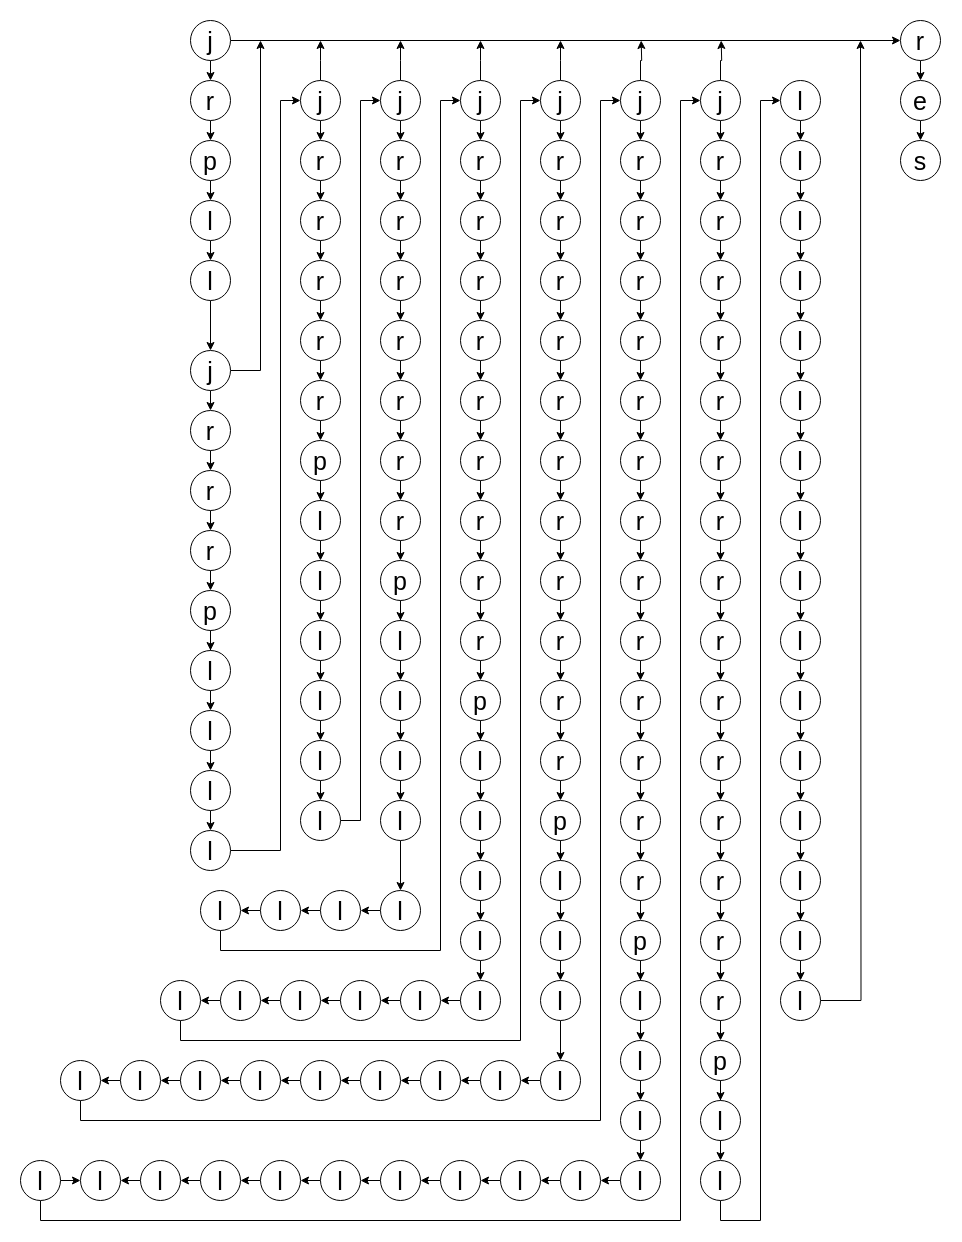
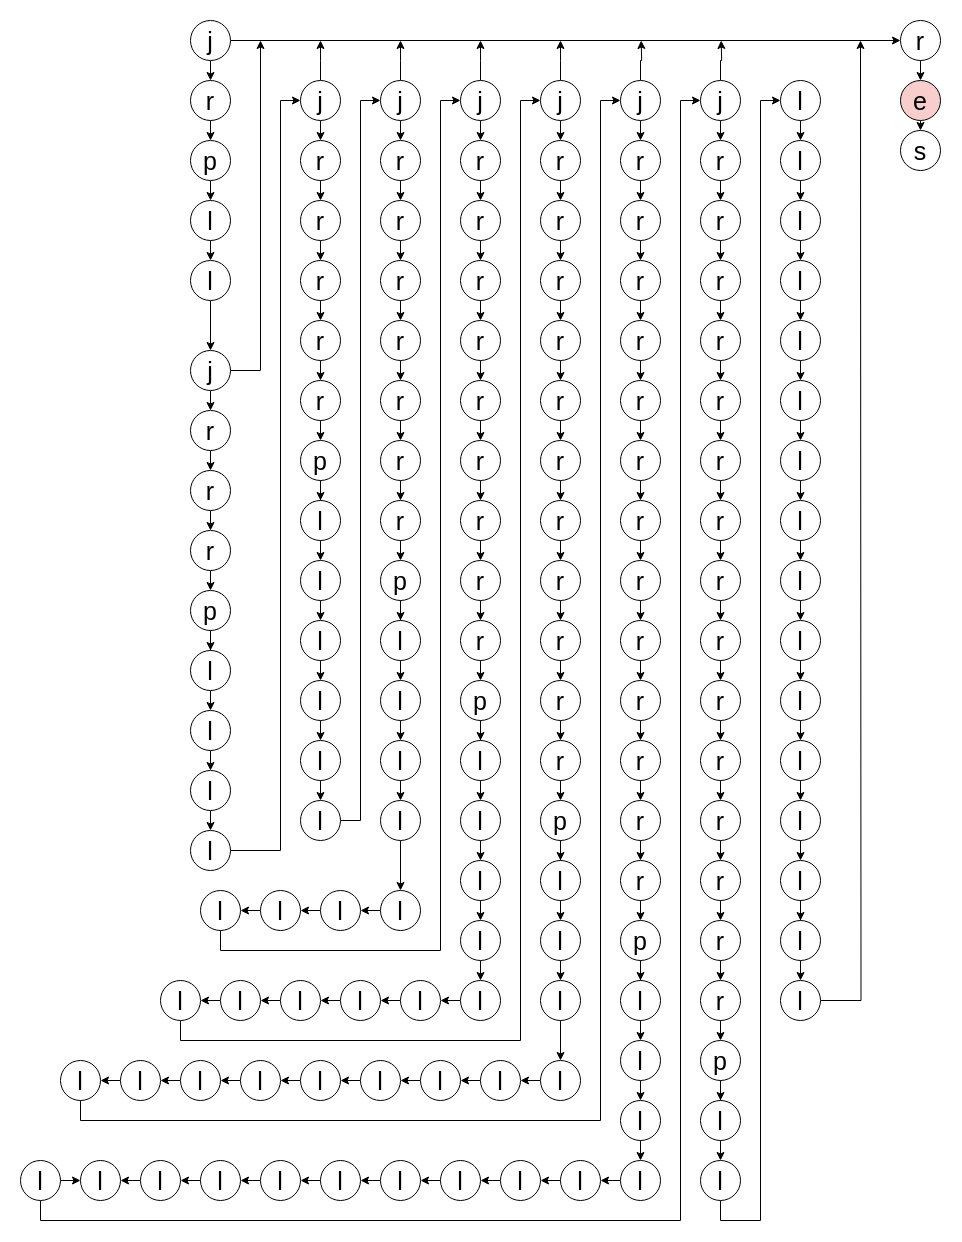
- <mxCell id="27" value="&lt;font style=&quot;font-size: 25px&quot;&gt;e&lt;/font&gt;" style="ellipse;whiteSpace=wrap;html=1;aspect=fixed;" vertex="1" parent="1"><mxGeometry x="900" y="80" width="40" height="40" as="geometry" /></mxCell>
+ <mxCell id="27" value="&lt;font style=&quot;font-size: 25px&quot;&gt;e&lt;/font&gt;" style="ellipse;whiteSpace=wrap;html=1;aspect=fixed;fillColor=#f8cecc;" vertex="1" parent="1"><mxGeometry x="900" y="80" width="40" height="40" as="geometry" /></mxCell>
- <mxCell id="28" value="&lt;font style=&quot;font-size: 25px&quot;&gt;s&lt;/font&gt;" style="ellipse;whiteSpace=wrap;html=1;aspect=fixed;" vertex="1" parent="1"><mxGeometry x="900" y="140" width="40" height="40" as="geometry" /></mxCell>
+ <mxCell id="28" value="&lt;font style=&quot;font-size: 25px&quot;&gt;s&lt;/font&gt;" style="ellipse;whiteSpace=wrap;html=1;aspect=fixed;" vertex="1" parent="1"><mxGeometry x="900" y="130" width="40" height="40" as="geometry" /></mxCell>
